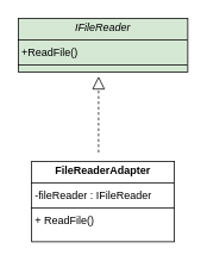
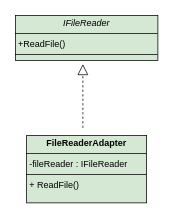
- <mxCell id="4" value="&lt;p style=&quot;margin:0px;margin-top:4px;text-align:center;&quot;&gt;&lt;b&gt;FileReaderAdapter&lt;/b&gt;&lt;/p&gt;&lt;hr size=&quot;1&quot; style=&quot;border-style:solid;&quot;&gt;&lt;p style=&quot;margin:0px;margin-left:4px;&quot;&gt;-fileReader : IFileReader&lt;/p&gt;&lt;hr size=&quot;1&quot; style=&quot;border-style:solid;&quot;&gt;&lt;p style=&quot;margin:0px;margin-left:4px;&quot;&gt;+ ReadFile()&lt;/p&gt;" style="verticalAlign=top;align=left;overflow=fill;html=1;whiteSpace=wrap;" vertex="1" parent="1"><mxGeometry x="35" y="180" width="160" height="90" as="geometry" /></mxCell>
+ <mxCell id="4" value="&lt;p style=&quot;margin:0px;margin-top:4px;text-align:center;&quot;&gt;&lt;b&gt;FileReaderAdapter&lt;/b&gt;&lt;/p&gt;&lt;hr size=&quot;1&quot; style=&quot;border-style:solid;&quot;&gt;&lt;p style=&quot;margin:0px;margin-left:4px;&quot;&gt;-fileReader : IFileReader&lt;/p&gt;&lt;hr size=&quot;1&quot; style=&quot;border-style:solid;&quot;&gt;&lt;p style=&quot;margin:0px;margin-left:4px;&quot;&gt;+ ReadFile()&lt;/p&gt;" style="verticalAlign=top;align=left;overflow=fill;html=1;whiteSpace=wrap;fillColor=#d5e8d4;" vertex="1" parent="1"><mxGeometry x="35" y="180" width="160" height="90" as="geometry" /></mxCell>
